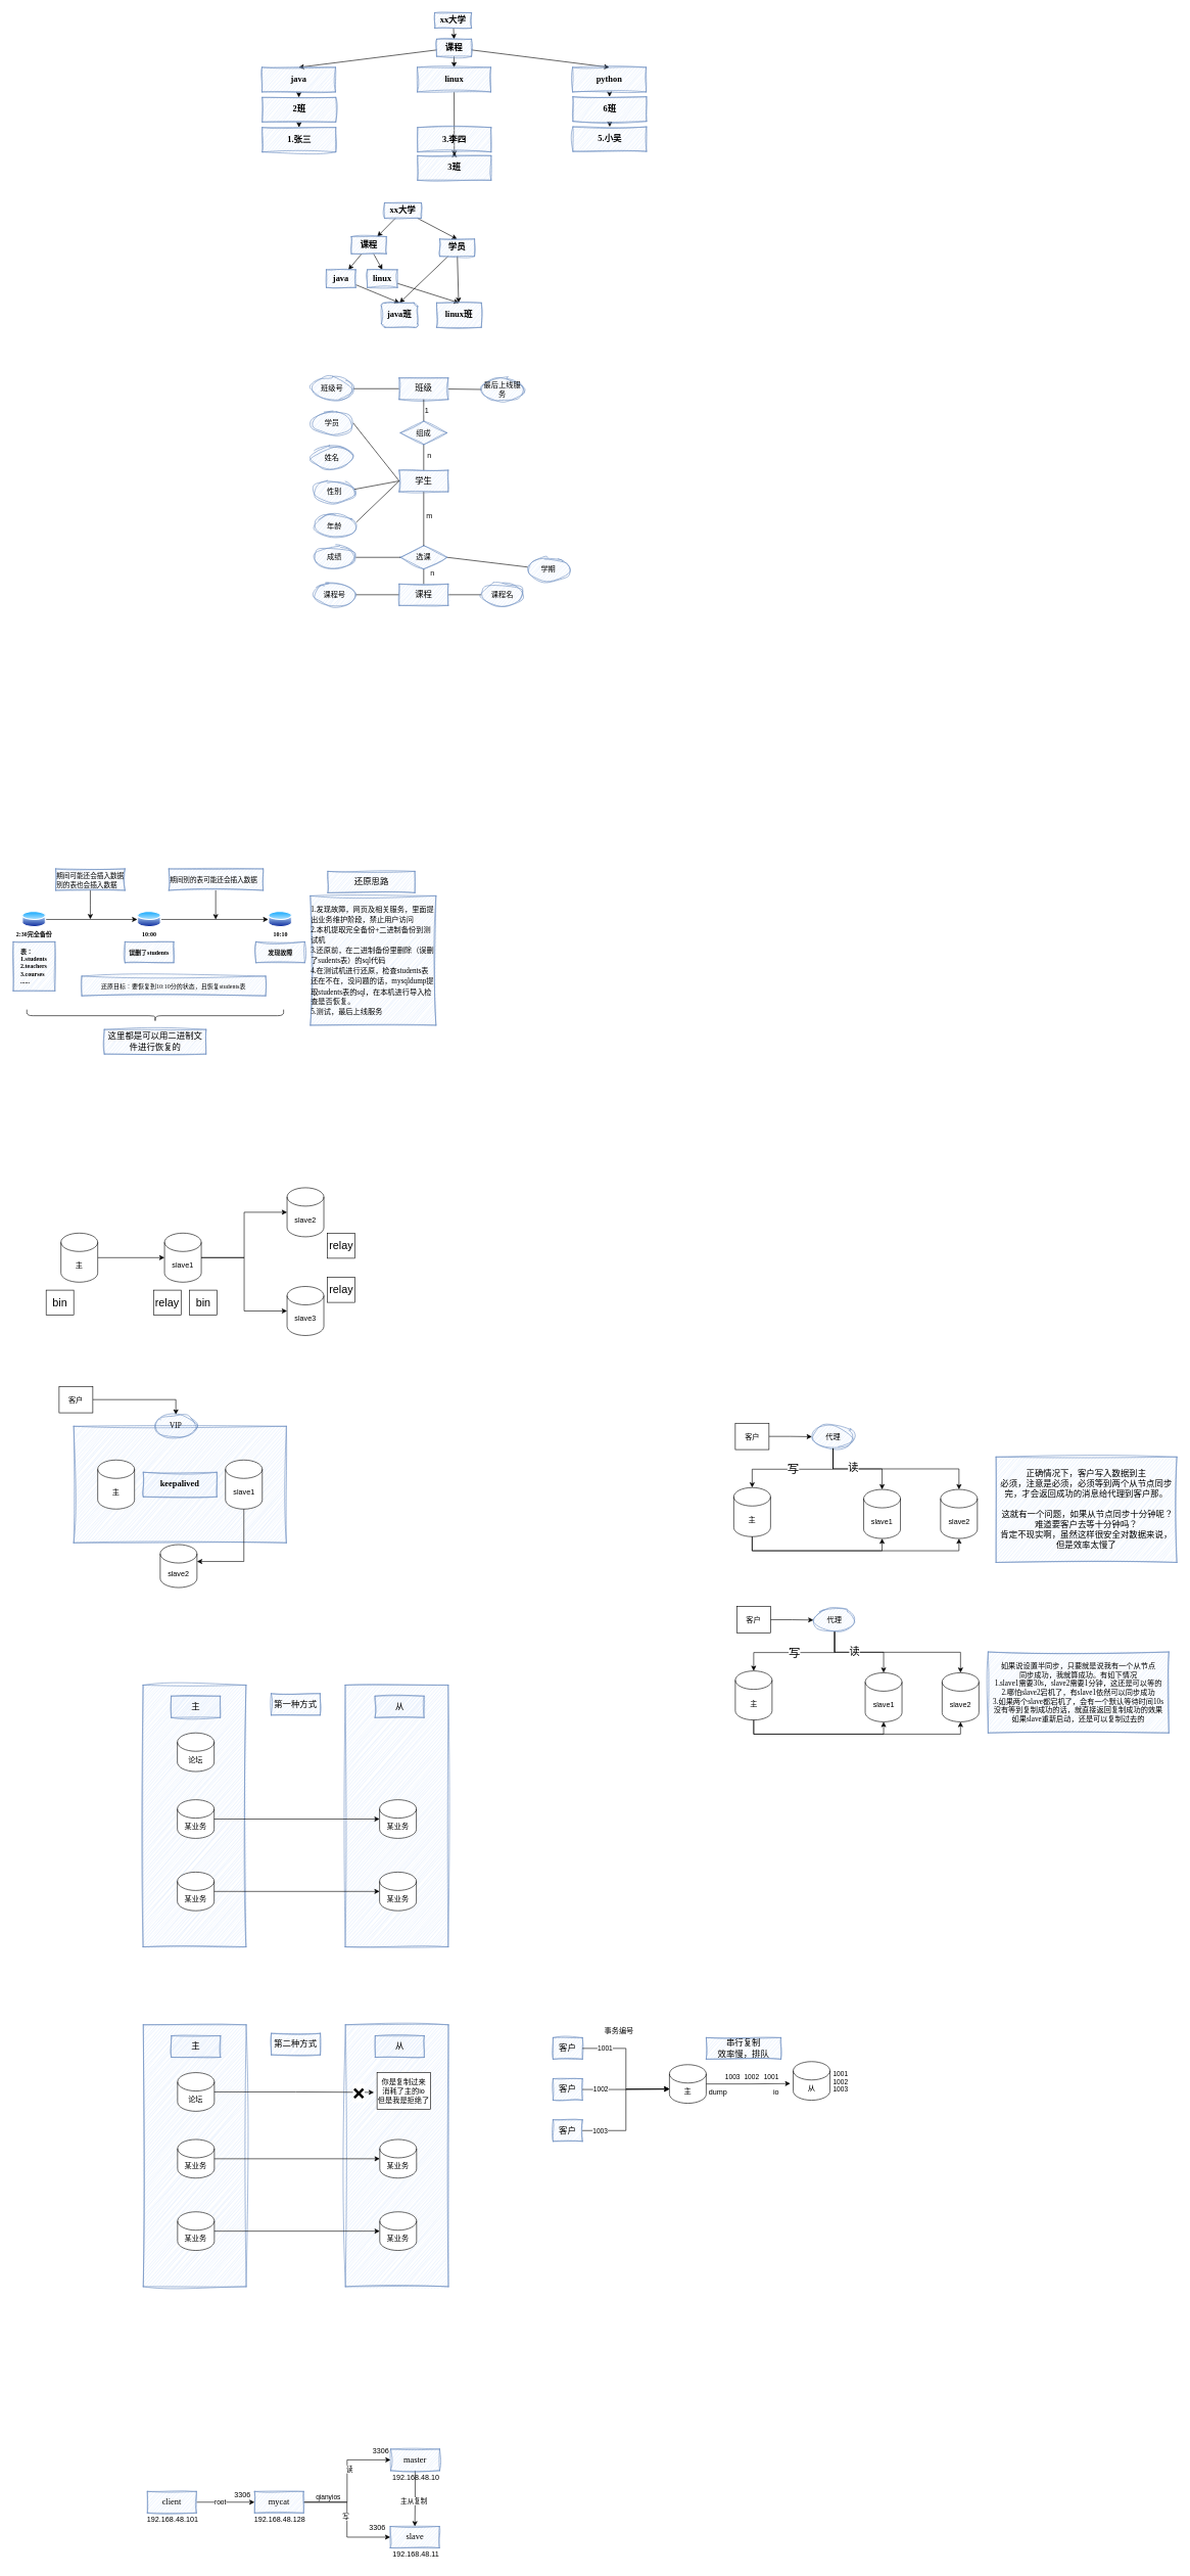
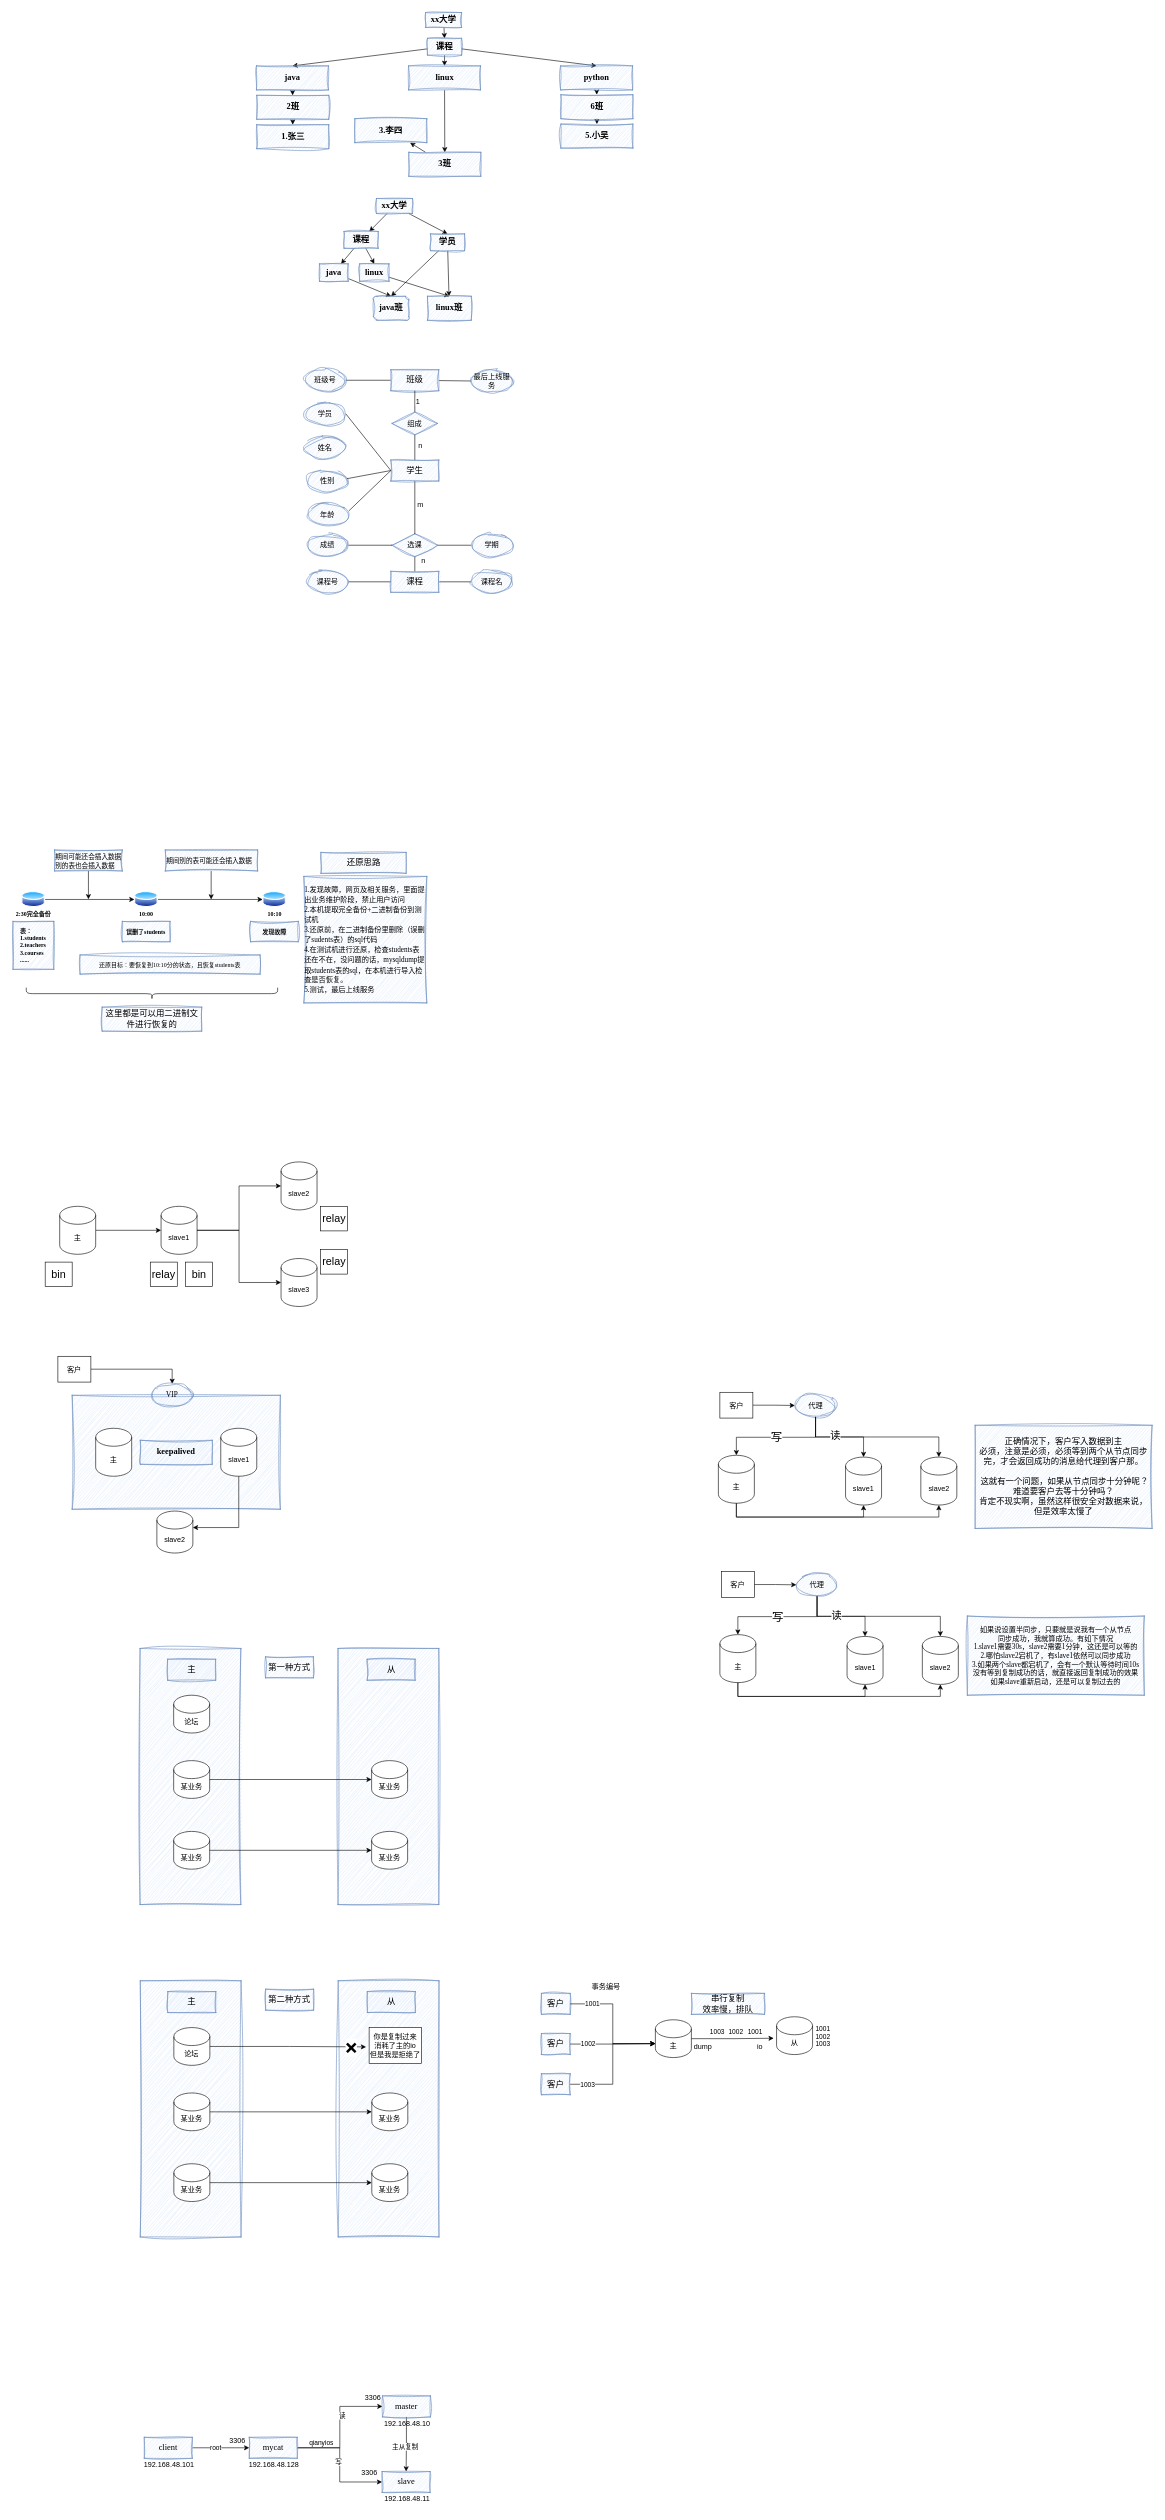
- <mxCell id="23" value="&lt;font style=&quot;font-size: 14px;&quot; face=&quot;幼圆&quot;&gt;&lt;b&gt;3.李四&lt;/b&gt;&lt;/font&gt;" style="rounded=0;whiteSpace=wrap;html=1;fillStyle=hatch;sketch=1;curveFitting=1;jiggle=2;fillColor=#dae8fc;strokeColor=#6c8ebf;" parent="1" vertex="1"><mxGeometry x="681" y="207" width="120" height="40" as="geometry" /></mxCell>
+ <mxCell id="23" value="&lt;font style=&quot;font-size: 14px;&quot; face=&quot;幼圆&quot;&gt;&lt;b&gt;3.李四&lt;/b&gt;&lt;/font&gt;" style="rounded=0;whiteSpace=wrap;html=1;fillStyle=hatch;sketch=1;curveFitting=1;jiggle=2;fillColor=#dae8fc;strokeColor=#6c8ebf;" parent="1" vertex="1"><mxGeometry x="591" y="197" width="120" height="40" as="geometry" /></mxCell>
- <mxCell id="65" value="&lt;font face=&quot;幼圆&quot;&gt;学期&lt;/font&gt;" style="ellipse;whiteSpace=wrap;html=1;rounded=0;sketch=1;jiggle=2;fillStyle=hatch;curveFitting=1;strokeColor=#6c8ebf;align=center;verticalAlign=middle;fontFamily=Helvetica;fontSize=12;fontColor=default;fillColor=#dae8fc;" parent="1" vertex="1"><mxGeometry x="860.02" y="909" width="69" height="38" as="geometry" /></mxCell>
+ <mxCell id="65" value="&lt;font face=&quot;幼圆&quot;&gt;学期&lt;/font&gt;" style="ellipse;whiteSpace=wrap;html=1;rounded=0;sketch=1;jiggle=2;fillStyle=hatch;curveFitting=1;strokeColor=#6c8ebf;align=center;verticalAlign=middle;fontFamily=Helvetica;fontSize=12;fontColor=default;fillColor=#dae8fc;" parent="1" vertex="1"><mxGeometry x="785.02" y="889" width="69" height="38" as="geometry" /></mxCell>
